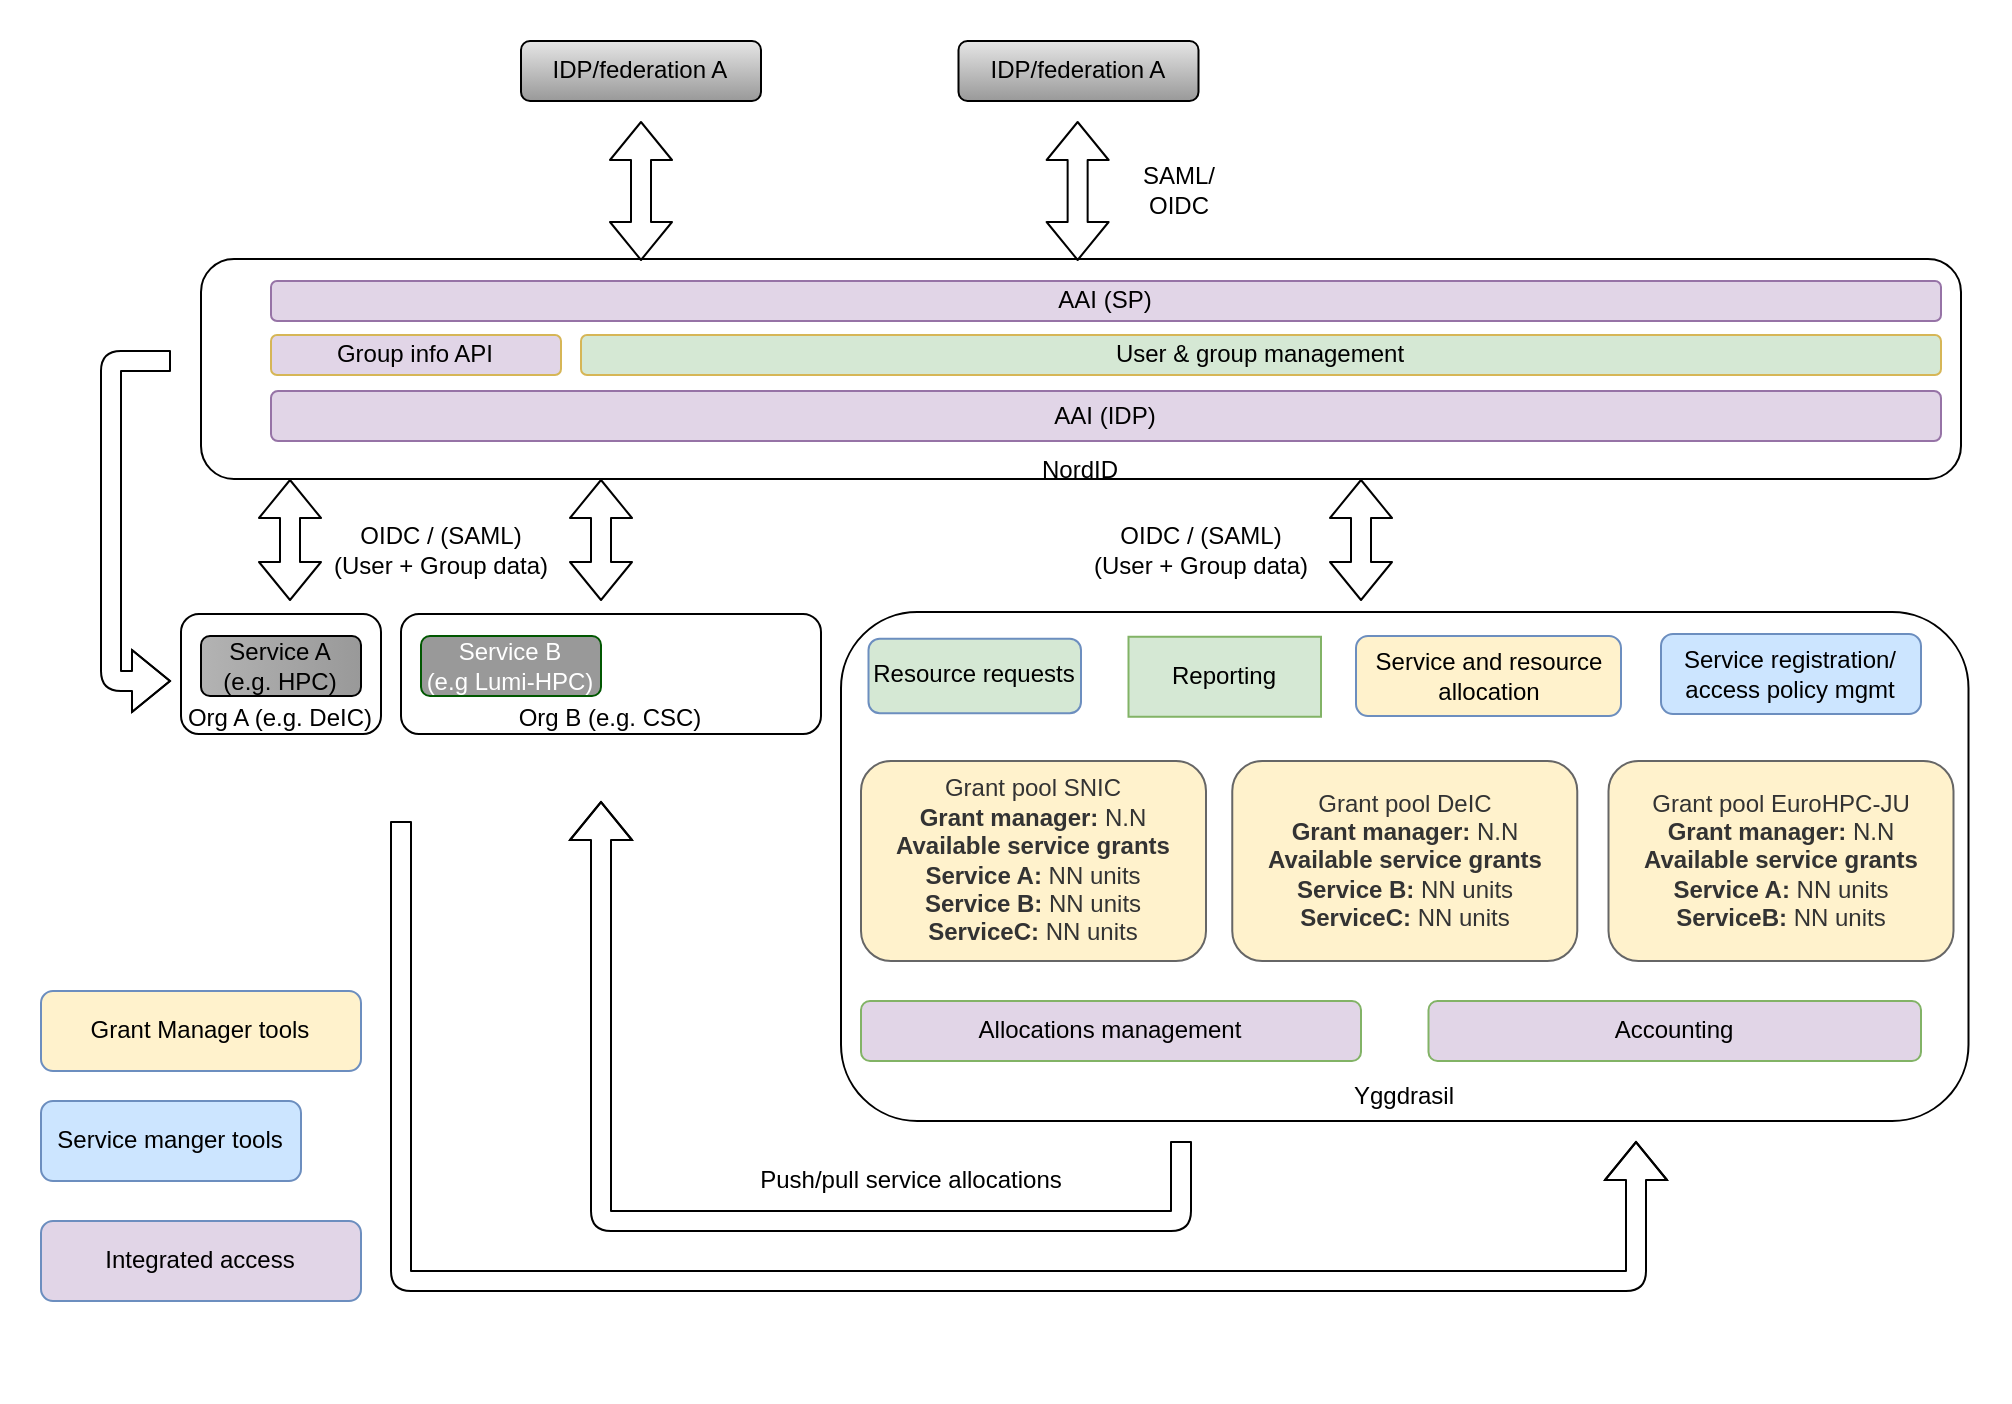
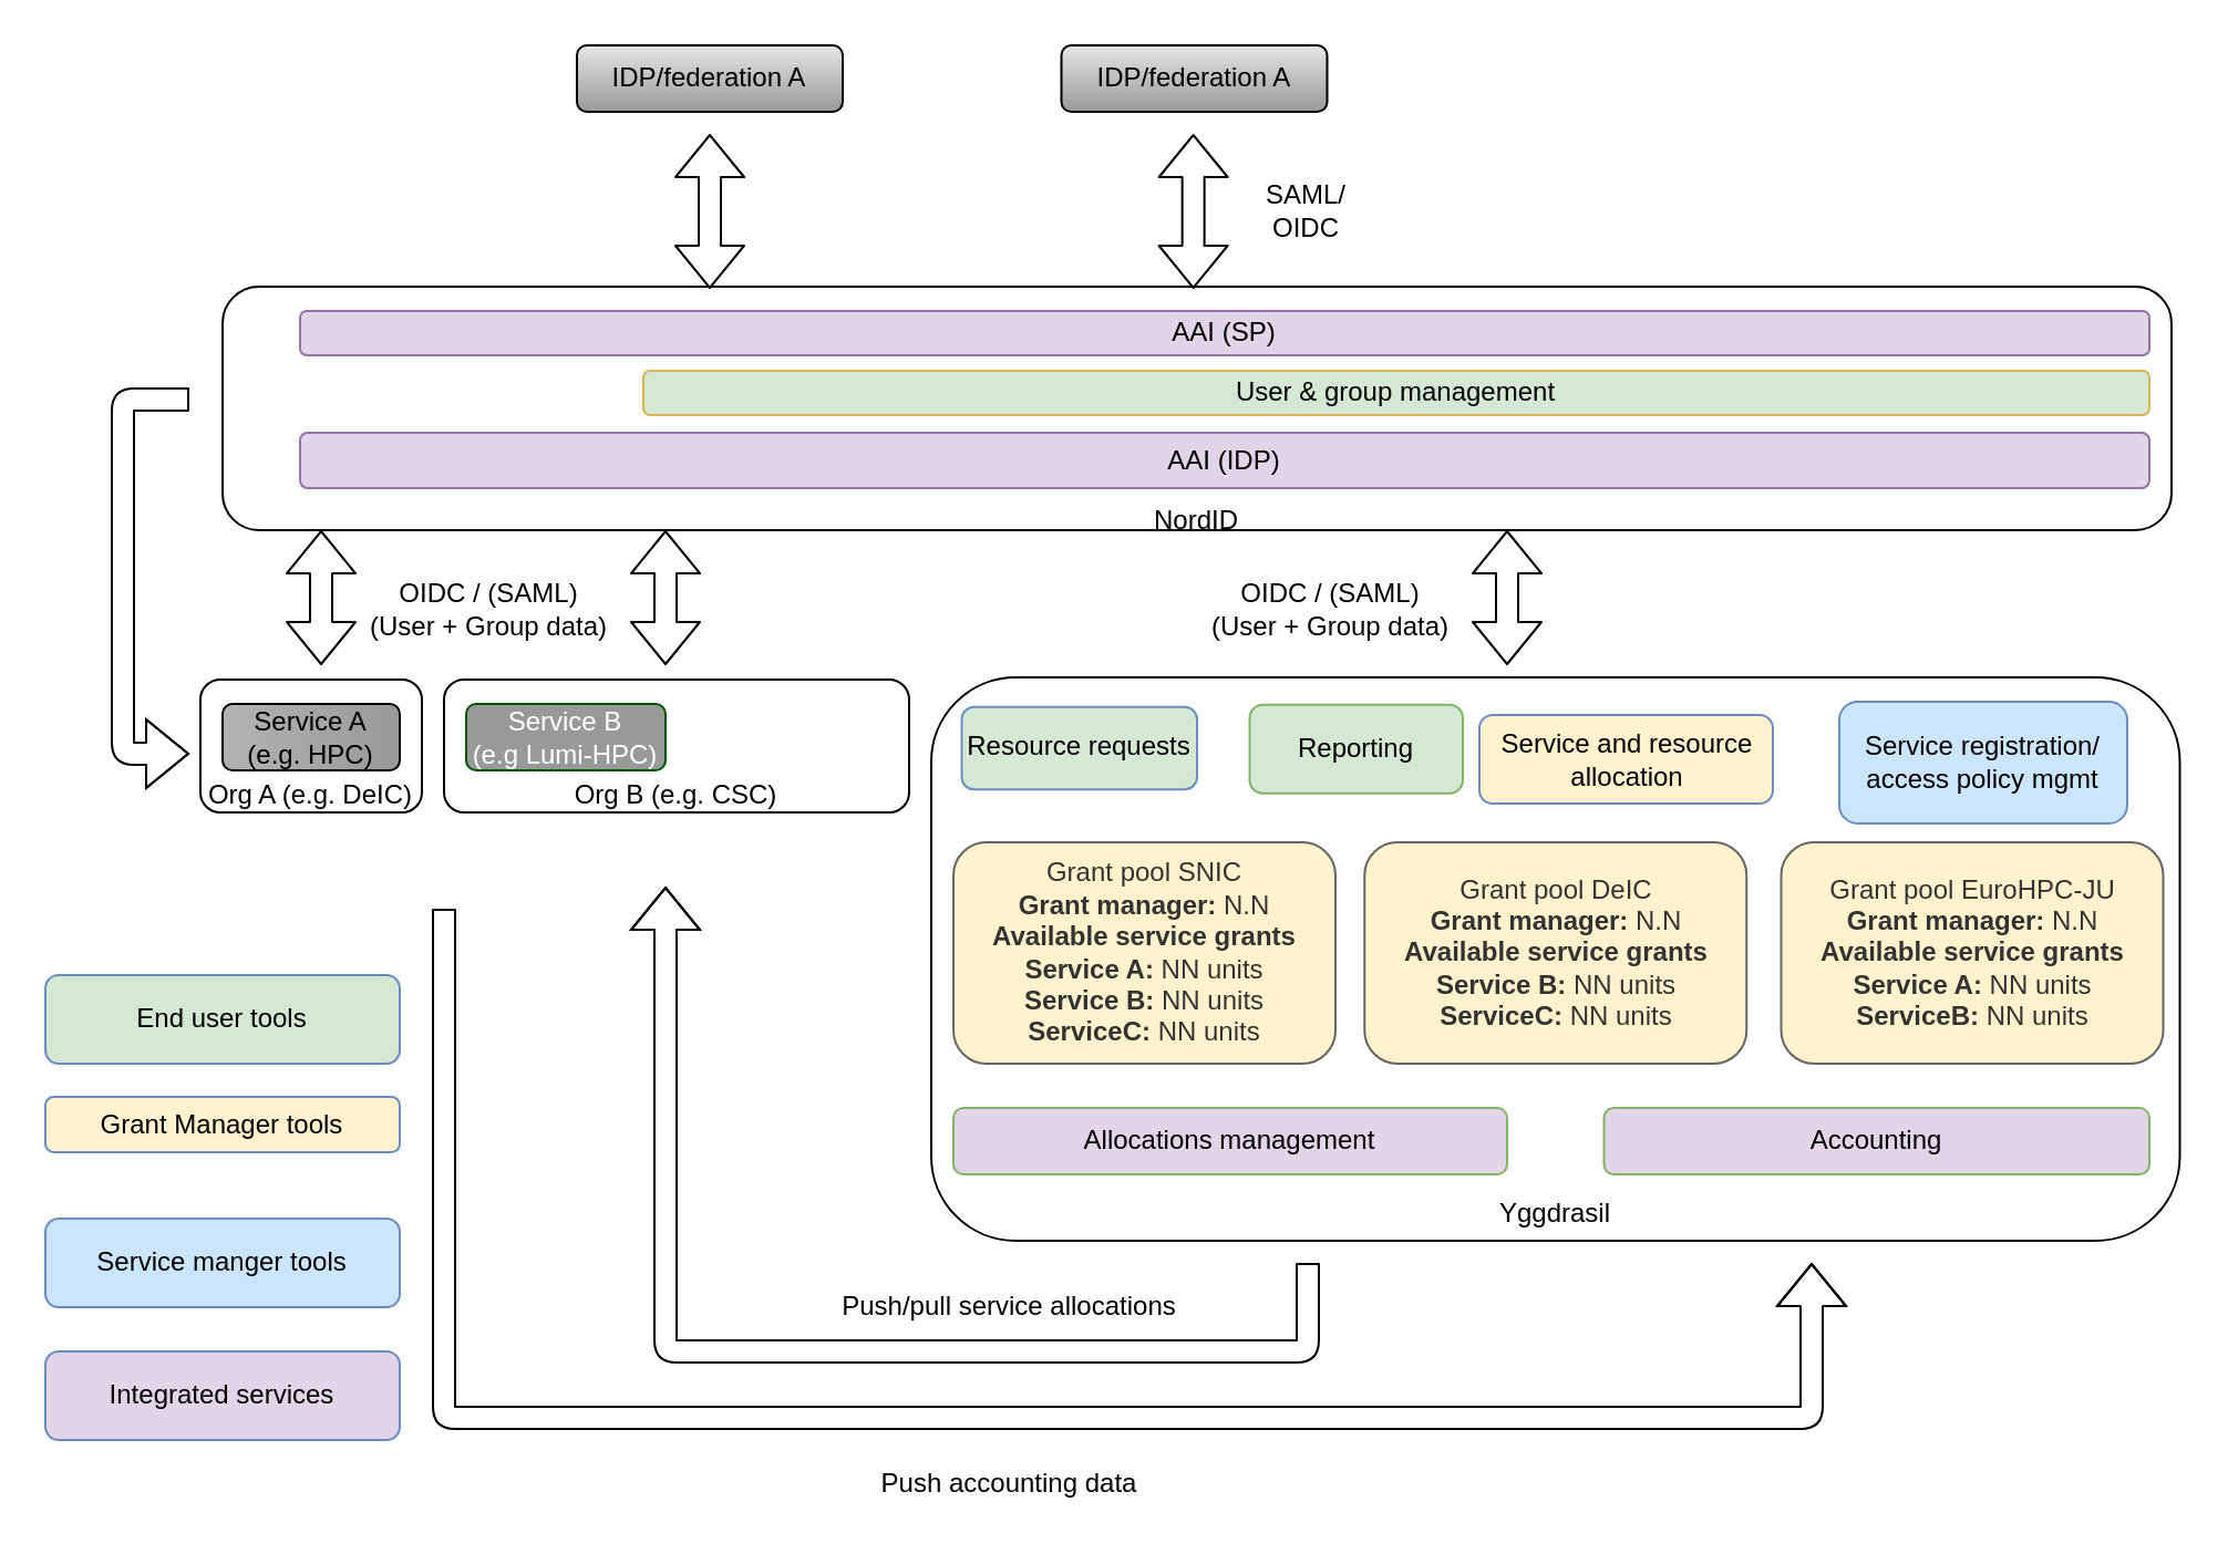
- <mxCell id="37" value="Group info API" style="rounded=1;whiteSpace=wrap;html=1;fillColor=#E1D5E7;strokeColor=#d6b656;" parent="1" vertex="1"><mxGeometry x="135" y="167" width="145" height="20" as="geometry" /></mxCell>
- <mxCell id="38" value="&lt;div&gt;Service registration/&lt;/div&gt;&lt;div&gt;access policy mgmt&lt;br&gt;&lt;/div&gt;" style="rounded=1;whiteSpace=wrap;html=1;fillColor=#CCE5FF;strokeColor=#6c8ebf;" parent="1" vertex="1"><mxGeometry x="830" y="316.5" width="130" height="40" as="geometry" /></mxCell>
+ <mxCell id="38" value="&lt;div&gt;Service registration/&lt;/div&gt;&lt;div&gt;access policy mgmt&lt;br&gt;&lt;/div&gt;" style="rounded=1;whiteSpace=wrap;html=1;fillColor=#CCE5FF;strokeColor=#6c8ebf;" parent="1" vertex="1"><mxGeometry x="830" y="316.5" width="130" height="55" as="geometry" /></mxCell>
- <mxCell id="5" value="&lt;div&gt;Service and resource&lt;/div&gt;&lt;div&gt;allocation&lt;br&gt;&lt;/div&gt;" style="rounded=1;whiteSpace=wrap;html=1;fillColor=#FFF2CC;strokeColor=#6c8ebf;" parent="1" vertex="1"><mxGeometry x="677.5" y="317.5" width="132.5" height="40" as="geometry" /></mxCell>
+ <mxCell id="5" value="&lt;div&gt;Service and resource&lt;/div&gt;&lt;div&gt;allocation&lt;br&gt;&lt;/div&gt;" style="rounded=1;whiteSpace=wrap;html=1;fillColor=#FFF2CC;strokeColor=#6c8ebf;" parent="1" vertex="1"><mxGeometry x="667.5" y="322.5" width="132.5" height="40" as="geometry" /></mxCell>
- <mxCell id="12" value="Reporting" style="whiteSpace=wrap;html=1;fillColor=#d5e8d4;strokeColor=#82b366;rounded=0;" parent="1" vertex="1"><mxGeometry x="563.75" y="317.88" width="96.25" height="40" as="geometry" /></mxCell>
+ <mxCell id="12" value="Reporting" style="rounded=1;whiteSpace=wrap;html=1;fillColor=#d5e8d4;strokeColor=#82b366;" parent="1" vertex="1"><mxGeometry x="563.75" y="317.88" width="96.25" height="40" as="geometry" /></mxCell>
+ <mxCell id="30" value="End user tools" style="rounded=1;whiteSpace=wrap;html=1;fillColor=#D5E8D4;strokeColor=#6c8ebf;" parent="1" vertex="1"><mxGeometry x="20" y="440" width="160" height="40" as="geometry" /></mxCell>
- <mxCell id="29" value="Grant Manager tools" style="rounded=1;whiteSpace=wrap;html=1;fillColor=#FFF2CC;strokeColor=#6c8ebf;" parent="1" vertex="1"><mxGeometry x="20" y="495.01" width="160" height="40" as="geometry" /></mxCell>
+ <mxCell id="29" value="Grant Manager tools" style="rounded=1;whiteSpace=wrap;html=1;fillColor=#FFF2CC;strokeColor=#6c8ebf;" parent="1" vertex="1"><mxGeometry x="20" y="495.01" width="160" height="25" as="geometry" /></mxCell>
- <mxCell id="25" value="Accounting" style="rounded=1;whiteSpace=wrap;html=1;fillColor=#E1D5E7;strokeColor=#82b366;" parent="1" vertex="1"><mxGeometry x="713.75" y="500" width="246.25" height="30.01" as="geometry" /></mxCell>
+ <mxCell id="25" value="Accounting" style="rounded=1;whiteSpace=wrap;html=1;fillColor=#E1D5E7;strokeColor=#82b366;" parent="1" vertex="1"><mxGeometry x="723.75" y="500" width="246.25" height="30.01" as="geometry" /></mxCell>
- <mxCell id="39" value="Service manger tools" style="rounded=1;whiteSpace=wrap;html=1;fillColor=#CCE5FF;strokeColor=#6c8ebf;" parent="1" vertex="1"><mxGeometry x="20" y="550" width="130" height="40" as="geometry" /></mxCell>
+ <mxCell id="39" value="Service manger tools" style="rounded=1;whiteSpace=wrap;html=1;fillColor=#CCE5FF;strokeColor=#6c8ebf;" parent="1" vertex="1"><mxGeometry x="20" y="550" width="160" height="40" as="geometry" /></mxCell>
- <mxCell id="31" value="Integrated access" style="rounded=1;whiteSpace=wrap;html=1;fillColor=#E1D5E7;strokeColor=#6c8ebf;" parent="1" vertex="1"><mxGeometry x="20" y="610" width="160" height="40" as="geometry" /></mxCell>
+ <mxCell id="31" value="Integrated services" style="rounded=1;whiteSpace=wrap;html=1;fillColor=#E1D5E7;strokeColor=#6c8ebf;" parent="1" vertex="1"><mxGeometry x="20" y="610" width="160" height="40" as="geometry" /></mxCell>
+ <mxCell id="22" value="Push accounting data" style="text;html=1;align=center;verticalAlign=middle;resizable=0;points=[];autosize=1;" parent="1" vertex="1"><mxGeometry x="390" y="660" width="130" height="20" as="geometry" /></mxCell>
